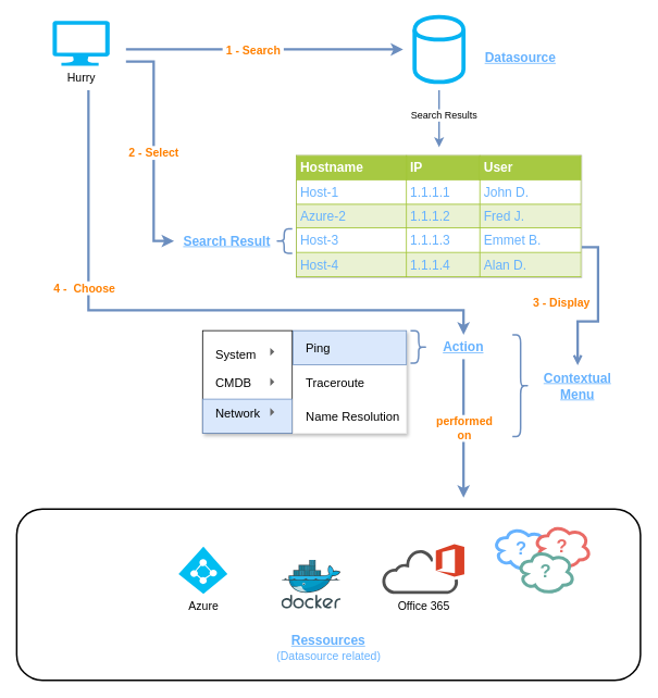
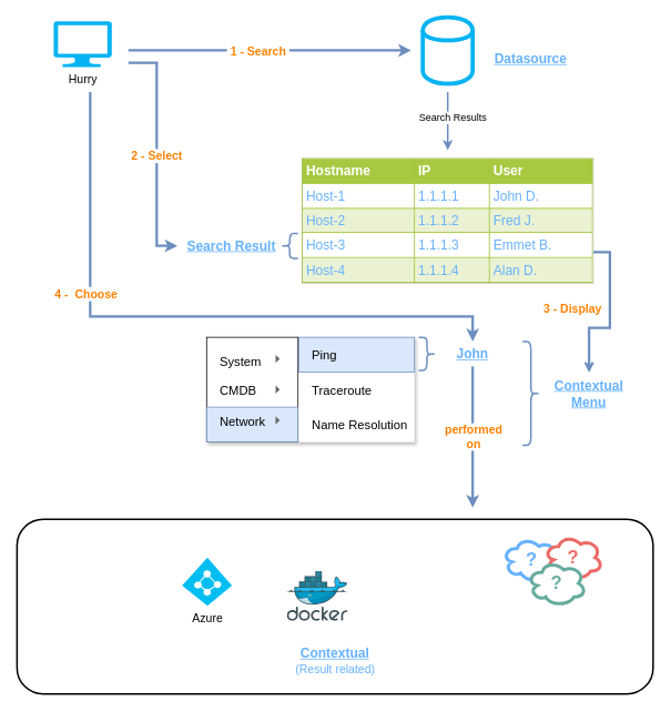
- <mxCell id="12" value="&lt;table style=&quot;width: 100% ; height: 100% ; border-collapse: collapse&quot; width=&quot;100%&quot; cellpadding=&quot;4&quot; border=&quot;1&quot;&gt;&lt;tbody&gt;&lt;tr style=&quot;background-color: #a7c942 ; color: #ffffff ; border: 1px solid #98bf21&quot;&gt;&lt;th align=&quot;left&quot;&gt;Hostname&lt;/th&gt;&lt;th align=&quot;left&quot;&gt;IP&lt;br&gt;&lt;/th&gt;&lt;th align=&quot;left&quot;&gt;User&lt;/th&gt;&lt;/tr&gt;&lt;tr style=&quot;border: 1px solid #98bf21&quot;&gt;&lt;td&gt;Host-1&lt;br&gt;&lt;/td&gt;&lt;td&gt;1.1.1.1&lt;/td&gt;&lt;td&gt;John D.&lt;br&gt;&lt;/td&gt;&lt;/tr&gt;&lt;tr style=&quot;background-color: #eaf2d3 ; border: 1px solid #98bf21&quot;&gt;&lt;td&gt;Azure-2&lt;/td&gt;&lt;td&gt;1.1.1.2&lt;/td&gt;&lt;td&gt;Fred J.&lt;br&gt;&lt;/td&gt;&lt;/tr&gt;&lt;tr style=&quot;border: 1px solid #98bf21&quot;&gt;&lt;td&gt;Host-3&lt;/td&gt;&lt;td&gt;1.1.1.3&lt;/td&gt;&lt;td&gt;Emmet B.&lt;br&gt;&lt;/td&gt;&lt;/tr&gt;&lt;tr style=&quot;background-color: #eaf2d3 ; border: 1px solid #98bf21&quot;&gt;&lt;td&gt;Host-4&lt;/td&gt;&lt;td&gt;1.1.1.4&lt;/td&gt;&lt;td&gt;Alan D.&lt;br&gt;&lt;/td&gt;&lt;/tr&gt;&lt;/tbody&gt;&lt;/table&gt;" style="text;html=1;strokeColor=#c0c0c0;fillColor=#ffffff;overflow=fill;rounded=0;fontSize=16;fontColor=#66B2FF;" vertex="1" parent="1"><mxGeometry x="363" y="190" width="350" height="150" as="geometry" /></mxCell>
+ <mxCell id="12" value="&lt;table style=&quot;width: 100% ; height: 100% ; border-collapse: collapse&quot; width=&quot;100%&quot; cellpadding=&quot;4&quot; border=&quot;1&quot;&gt;&lt;tbody&gt;&lt;tr style=&quot;background-color: #a7c942 ; color: #ffffff ; border: 1px solid #98bf21&quot;&gt;&lt;th align=&quot;left&quot;&gt;Hostname&lt;/th&gt;&lt;th align=&quot;left&quot;&gt;IP&lt;br&gt;&lt;/th&gt;&lt;th align=&quot;left&quot;&gt;User&lt;/th&gt;&lt;/tr&gt;&lt;tr style=&quot;border: 1px solid #98bf21&quot;&gt;&lt;td&gt;Host-1&lt;br&gt;&lt;/td&gt;&lt;td&gt;1.1.1.1&lt;/td&gt;&lt;td&gt;John D.&lt;br&gt;&lt;/td&gt;&lt;/tr&gt;&lt;tr style=&quot;background-color: #eaf2d3 ; border: 1px solid #98bf21&quot;&gt;&lt;td&gt;Host-2&lt;/td&gt;&lt;td&gt;1.1.1.2&lt;/td&gt;&lt;td&gt;Fred J.&lt;br&gt;&lt;/td&gt;&lt;/tr&gt;&lt;tr style=&quot;border: 1px solid #98bf21&quot;&gt;&lt;td&gt;Host-3&lt;/td&gt;&lt;td&gt;1.1.1.3&lt;/td&gt;&lt;td&gt;Emmet B.&lt;br&gt;&lt;/td&gt;&lt;/tr&gt;&lt;tr style=&quot;background-color: #eaf2d3 ; border: 1px solid #98bf21&quot;&gt;&lt;td&gt;Host-4&lt;/td&gt;&lt;td&gt;1.1.1.4&lt;/td&gt;&lt;td&gt;Alan D.&lt;br&gt;&lt;/td&gt;&lt;/tr&gt;&lt;/tbody&gt;&lt;/table&gt;" style="text;html=1;strokeColor=#c0c0c0;fillColor=#ffffff;overflow=fill;rounded=0;fontSize=16;fontColor=#66B2FF;" vertex="1" parent="1"><mxGeometry x="363" y="190" width="350" height="150" as="geometry" /></mxCell>
- <mxCell id="16" value="Action" style="text;html=1;align=center;verticalAlign=middle;whiteSpace=wrap;rounded=0;fontColor=#66B2FF;fontStyle=5;fontSize=16;" vertex="1" parent="1"><mxGeometry x="518" y="410" width="100" height="30" as="geometry" /></mxCell>
+ <mxCell id="16" value="John" style="text;html=1;align=center;verticalAlign=middle;whiteSpace=wrap;rounded=0;fontColor=#66B2FF;fontStyle=5;fontSize=16;" vertex="1" parent="1"><mxGeometry x="518" y="410" width="100" height="30" as="geometry" /></mxCell>
- <mxCell id="35" value="Office 365" style="pointerEvents=1;shadow=0;dashed=0;html=1;strokeColor=none;fillColor=#505050;labelPosition=center;verticalLabelPosition=bottom;outlineConnect=0;verticalAlign=top;align=center;shape=mxgraph.office.clouds.office_365;fontSize=14;fontColor=#000000;" vertex="1" parent="1"><mxGeometry x="468" y="667" width="101" height="61" as="geometry" /></mxCell>
- <mxCell id="36" value="Ressources" style="text;html=1;align=center;verticalAlign=middle;whiteSpace=wrap;rounded=0;fontColor=#66B2FF;fontStyle=5;fontSize=16;" vertex="1" parent="1"><mxGeometry x="151" y="760" width="503" height="50" as="geometry" /></mxCell>
+ <mxCell id="36" value="Contextual" style="text;html=1;align=center;verticalAlign=middle;whiteSpace=wrap;rounded=0;fontColor=#66B2FF;fontStyle=5;fontSize=16;" vertex="1" parent="1"><mxGeometry x="151" y="760" width="503" height="50" as="geometry" /></mxCell>
- <mxCell id="37" value="(Datasource related)" style="text;html=1;align=center;verticalAlign=middle;whiteSpace=wrap;rounded=0;fontColor=#66B2FF;fontStyle=0;fontSize=14;" vertex="1" parent="1"><mxGeometry x="332" y="790" width="142" height="30" as="geometry" /></mxCell>
+ <mxCell id="37" value="(Result related)" style="text;html=1;align=center;verticalAlign=middle;whiteSpace=wrap;rounded=0;fontColor=#66B2FF;fontStyle=0;fontSize=14;" vertex="1" parent="1"><mxGeometry x="332" y="790" width="142" height="30" as="geometry" /></mxCell>
